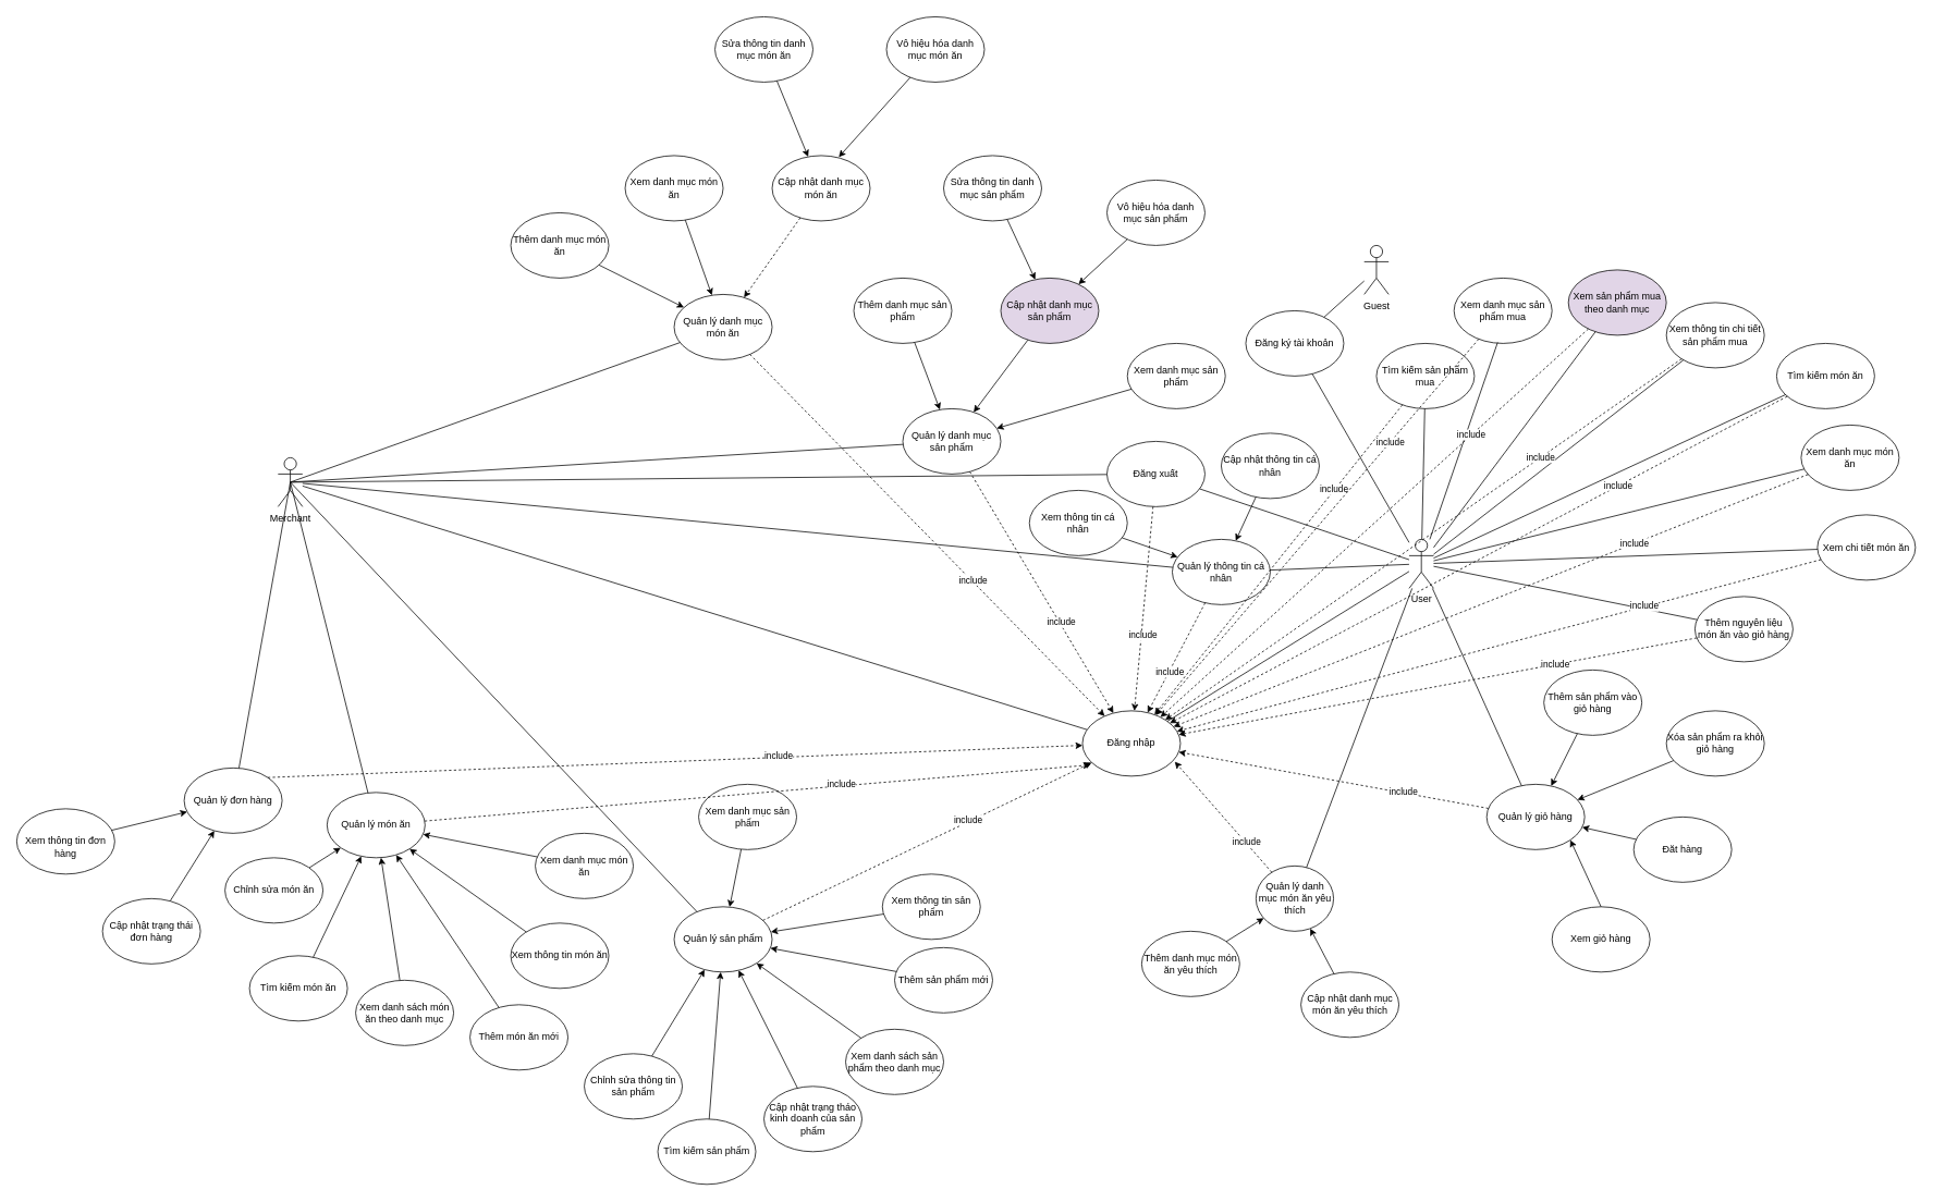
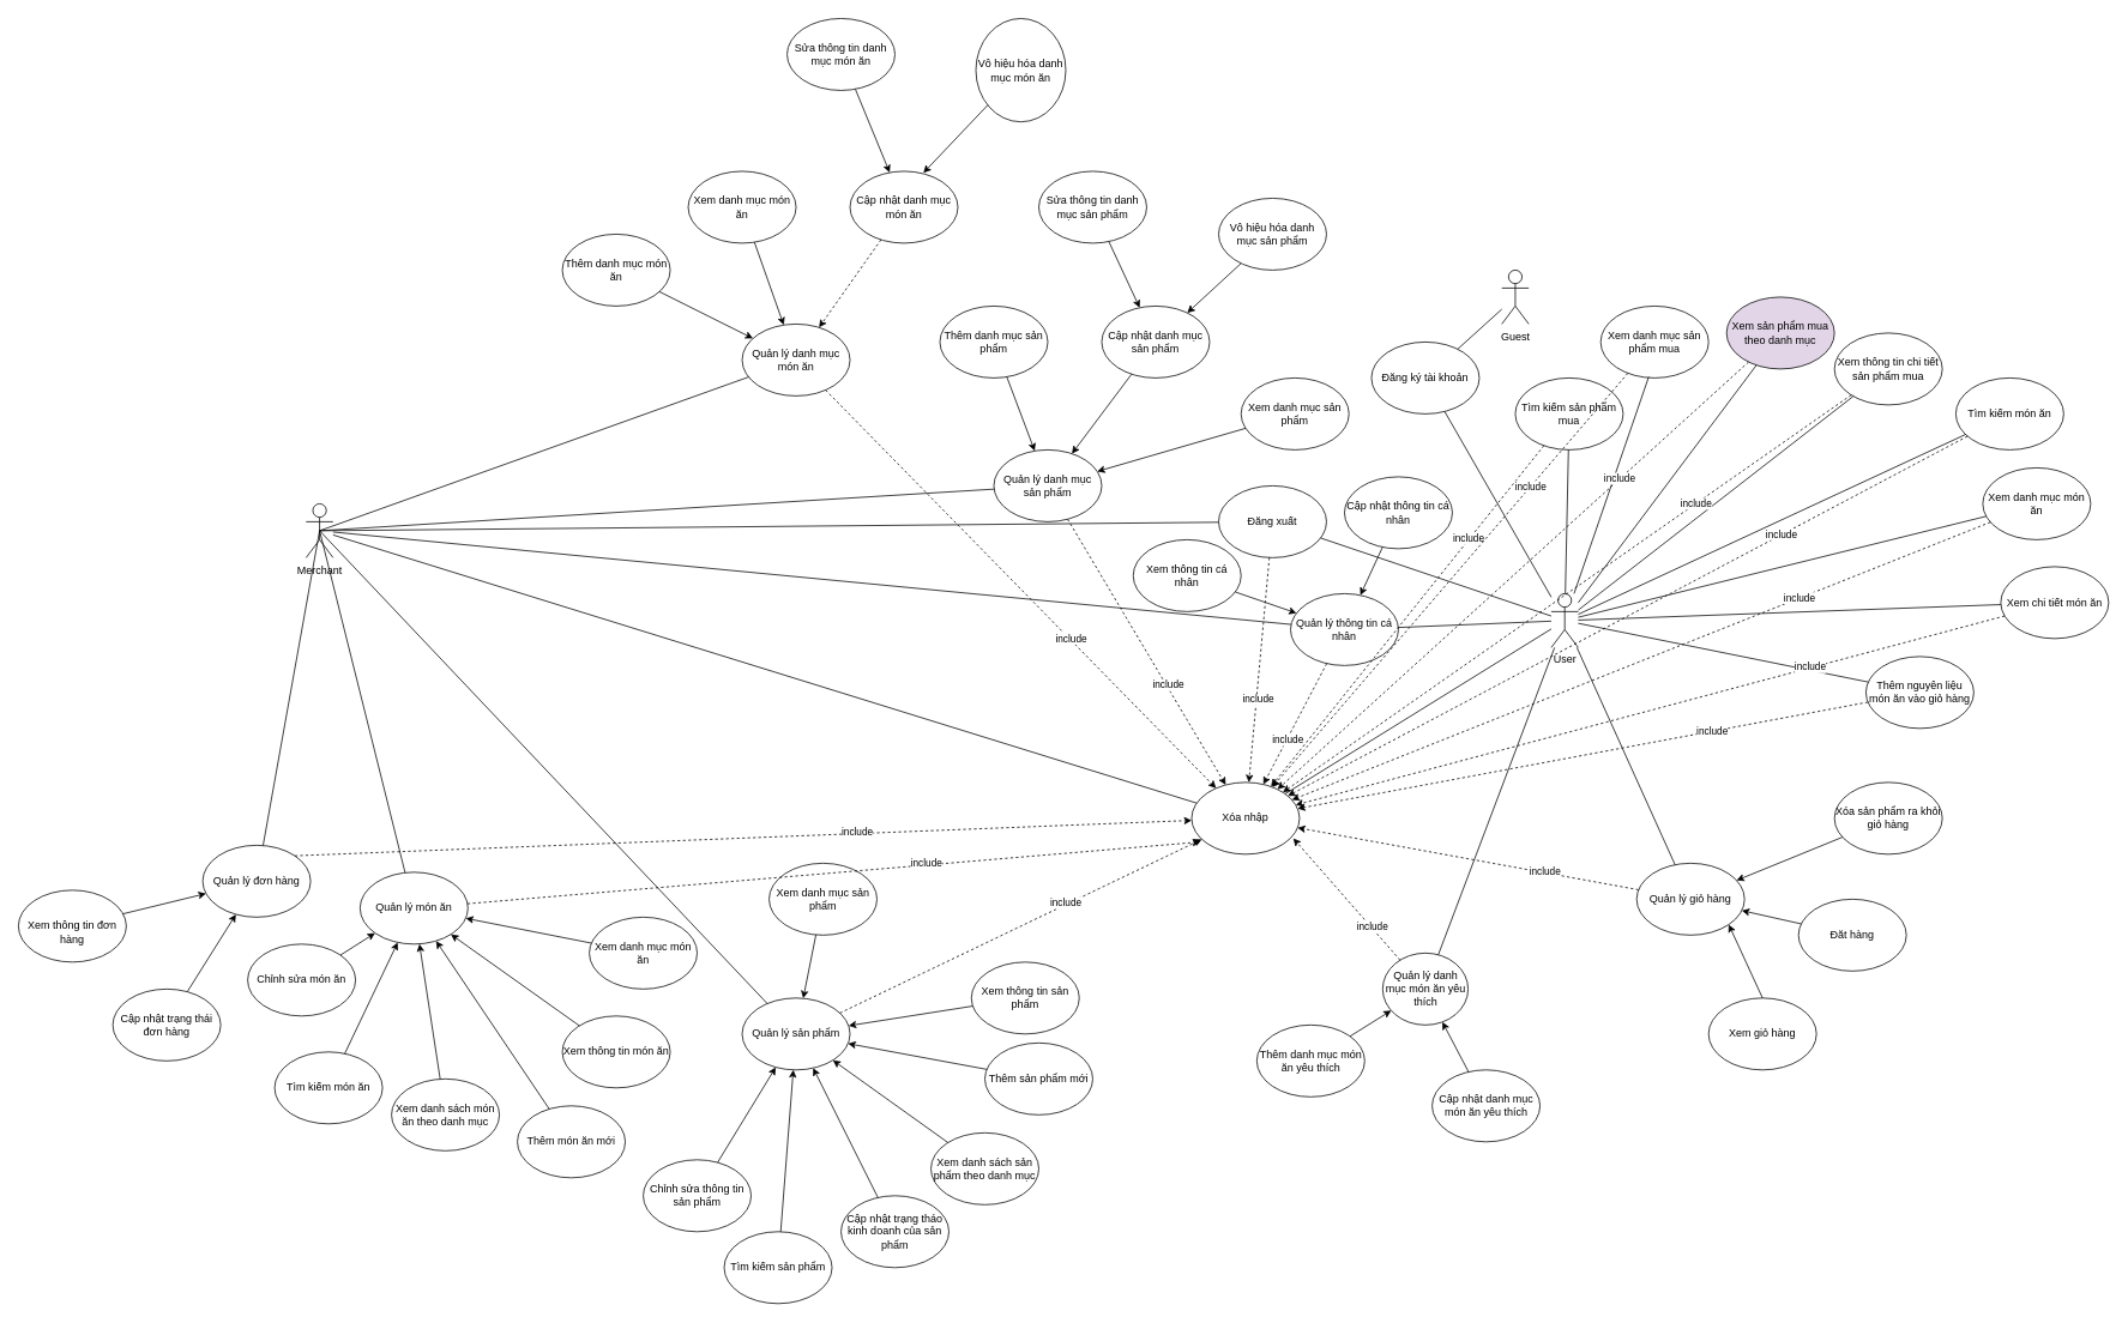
- <mxCell id="38" value="Vô hiệu hóa danh mục món ăn" style="ellipse;whiteSpace=wrap;html=1;" vertex="1" parent="1"><mxGeometry x="1085" y="20" width="120" height="80" as="geometry" /></mxCell>
+ <mxCell id="38" value="Vô hiệu hóa danh mục món ăn" style="ellipse;whiteSpace=wrap;html=1;" vertex="1" parent="1"><mxGeometry x="1085" y="20" width="100" height="115" as="geometry" /></mxCell>
- <mxCell id="22" value="Cập nhật danh mục&lt;br&gt;sản phẩm" style="ellipse;whiteSpace=wrap;html=1;fillColor=#e1d5e7;" vertex="1" parent="1"><mxGeometry x="1225" y="340" width="120" height="80" as="geometry" /></mxCell>
+ <mxCell id="22" value="Cập nhật danh mục&lt;br&gt;sản phẩm" style="ellipse;whiteSpace=wrap;html=1;" vertex="1" parent="1"><mxGeometry x="1225" y="340" width="120" height="80" as="geometry" /></mxCell>
- <mxCell id="102" value="Thêm sản phẩm vào giỏ hàng" style="ellipse;whiteSpace=wrap;html=1;" vertex="1" parent="1"><mxGeometry x="1890" y="820" width="120" height="80" as="geometry" /></mxCell>
- <mxCell id="6" value="Đăng nhập" style="ellipse;whiteSpace=wrap;html=1;" vertex="1" parent="1"><mxGeometry x="1325" y="870" width="120" height="80" as="geometry" /></mxCell>
+ <mxCell id="6" value="Xóa nhập" style="ellipse;whiteSpace=wrap;html=1;" vertex="1" parent="1"><mxGeometry x="1325" y="870" width="120" height="80" as="geometry" /></mxCell>
- <mxCell id="106" value="" style="endArrow=classic;html=1;rounded=0;" edge="1" parent="1" source="102" target="100"><mxGeometry width="50" height="50" relative="1" as="geometry"><mxPoint x="1720" y="1100" as="sourcePoint" /><mxPoint x="1770" y="1050" as="targetPoint" /></mxGeometry></mxCell>
